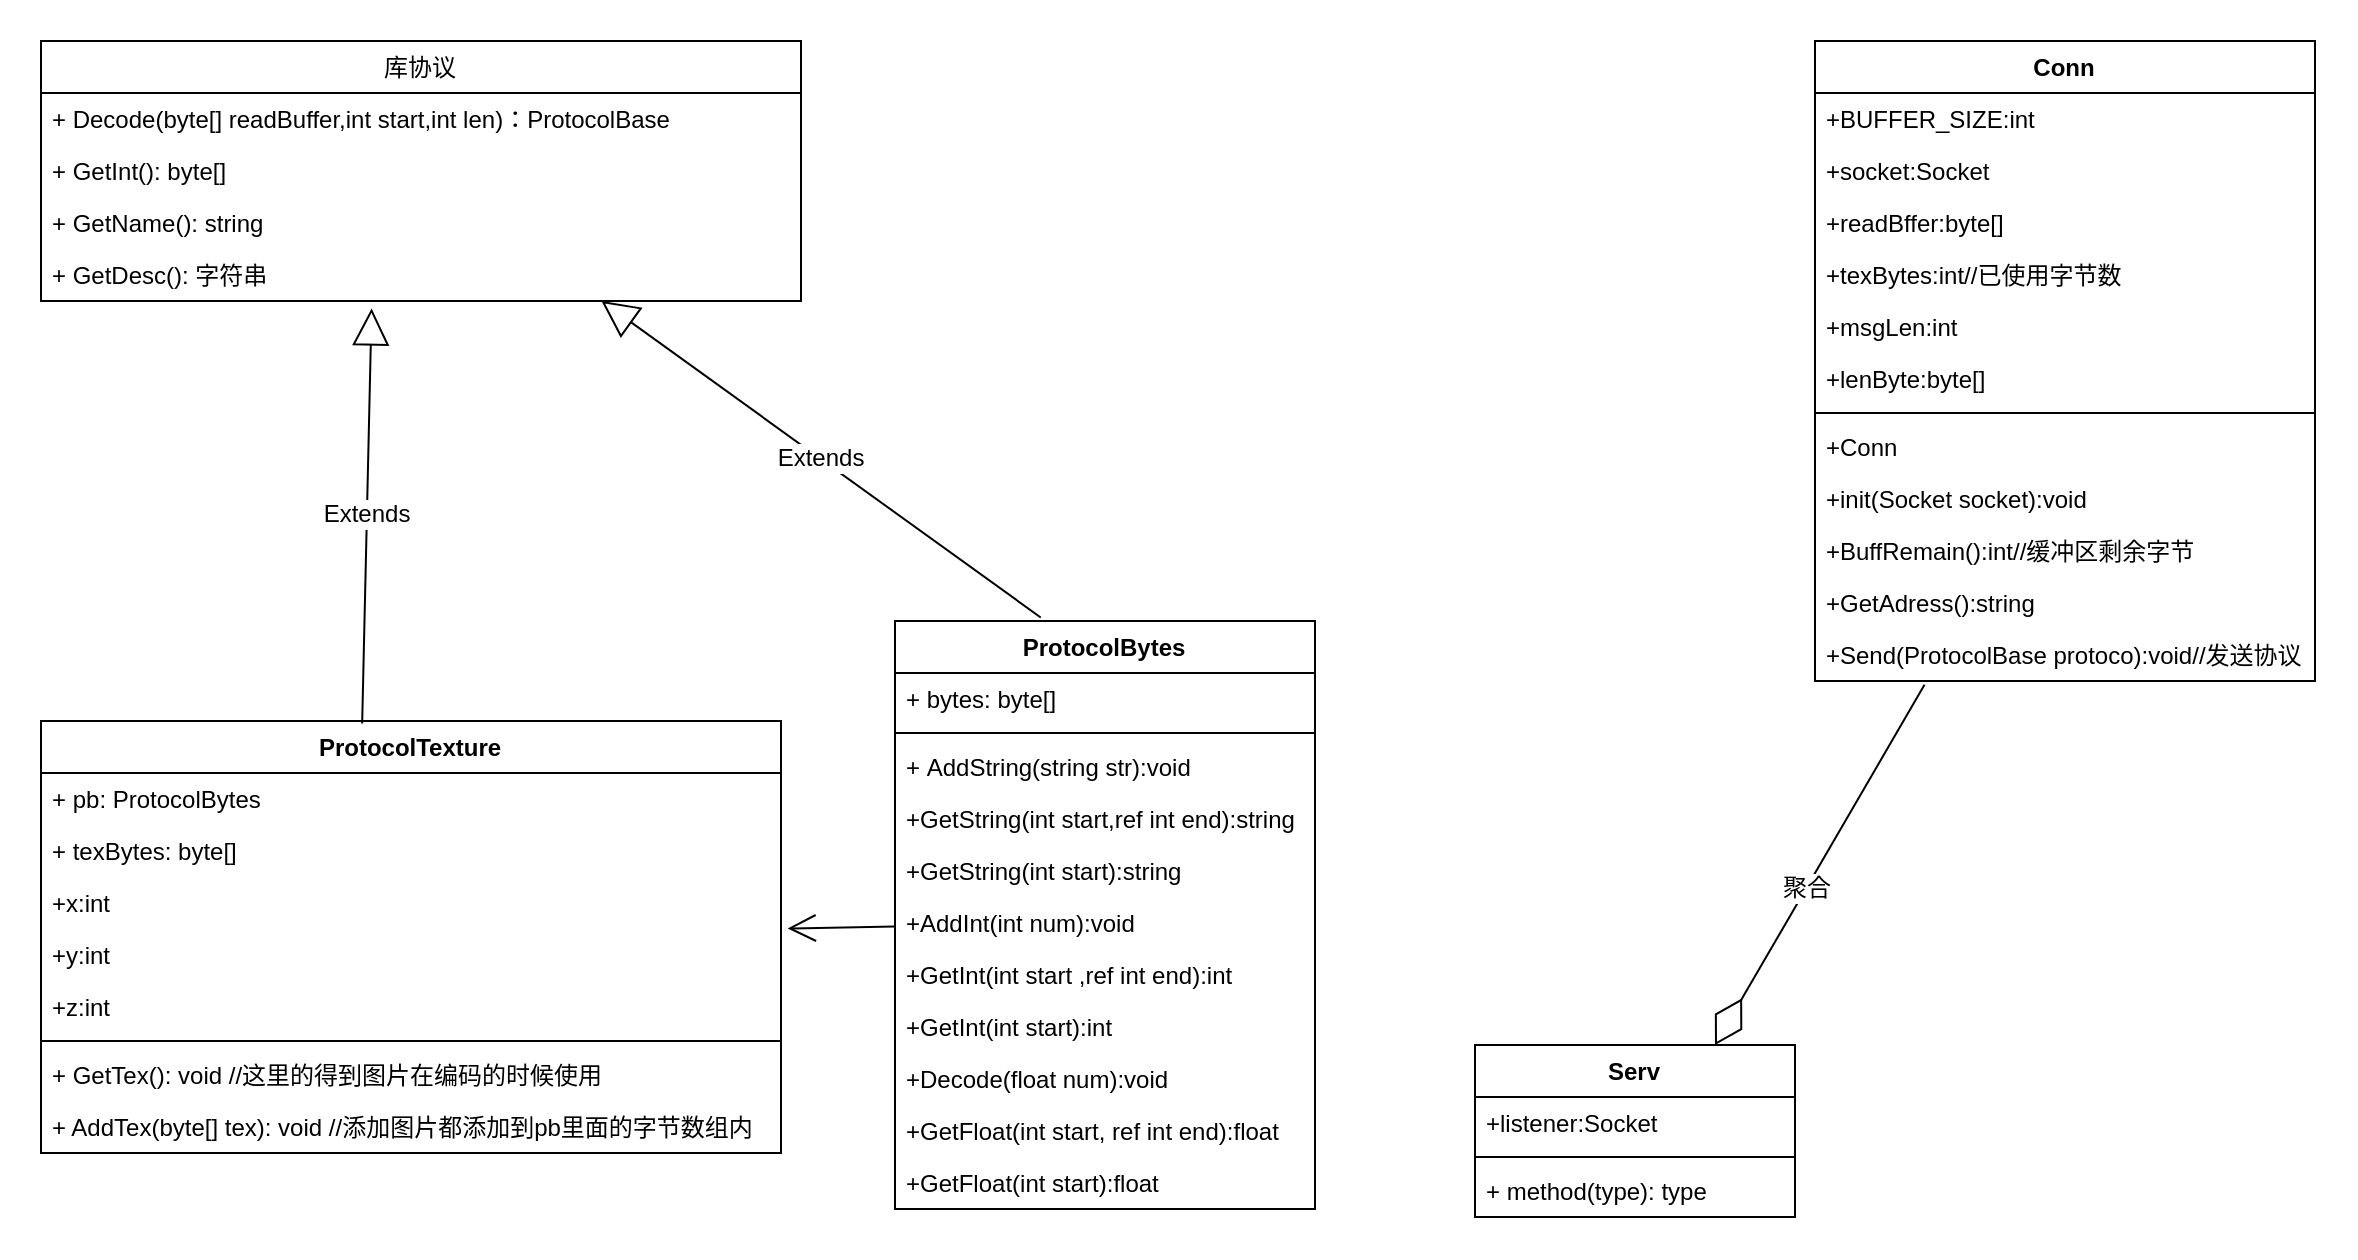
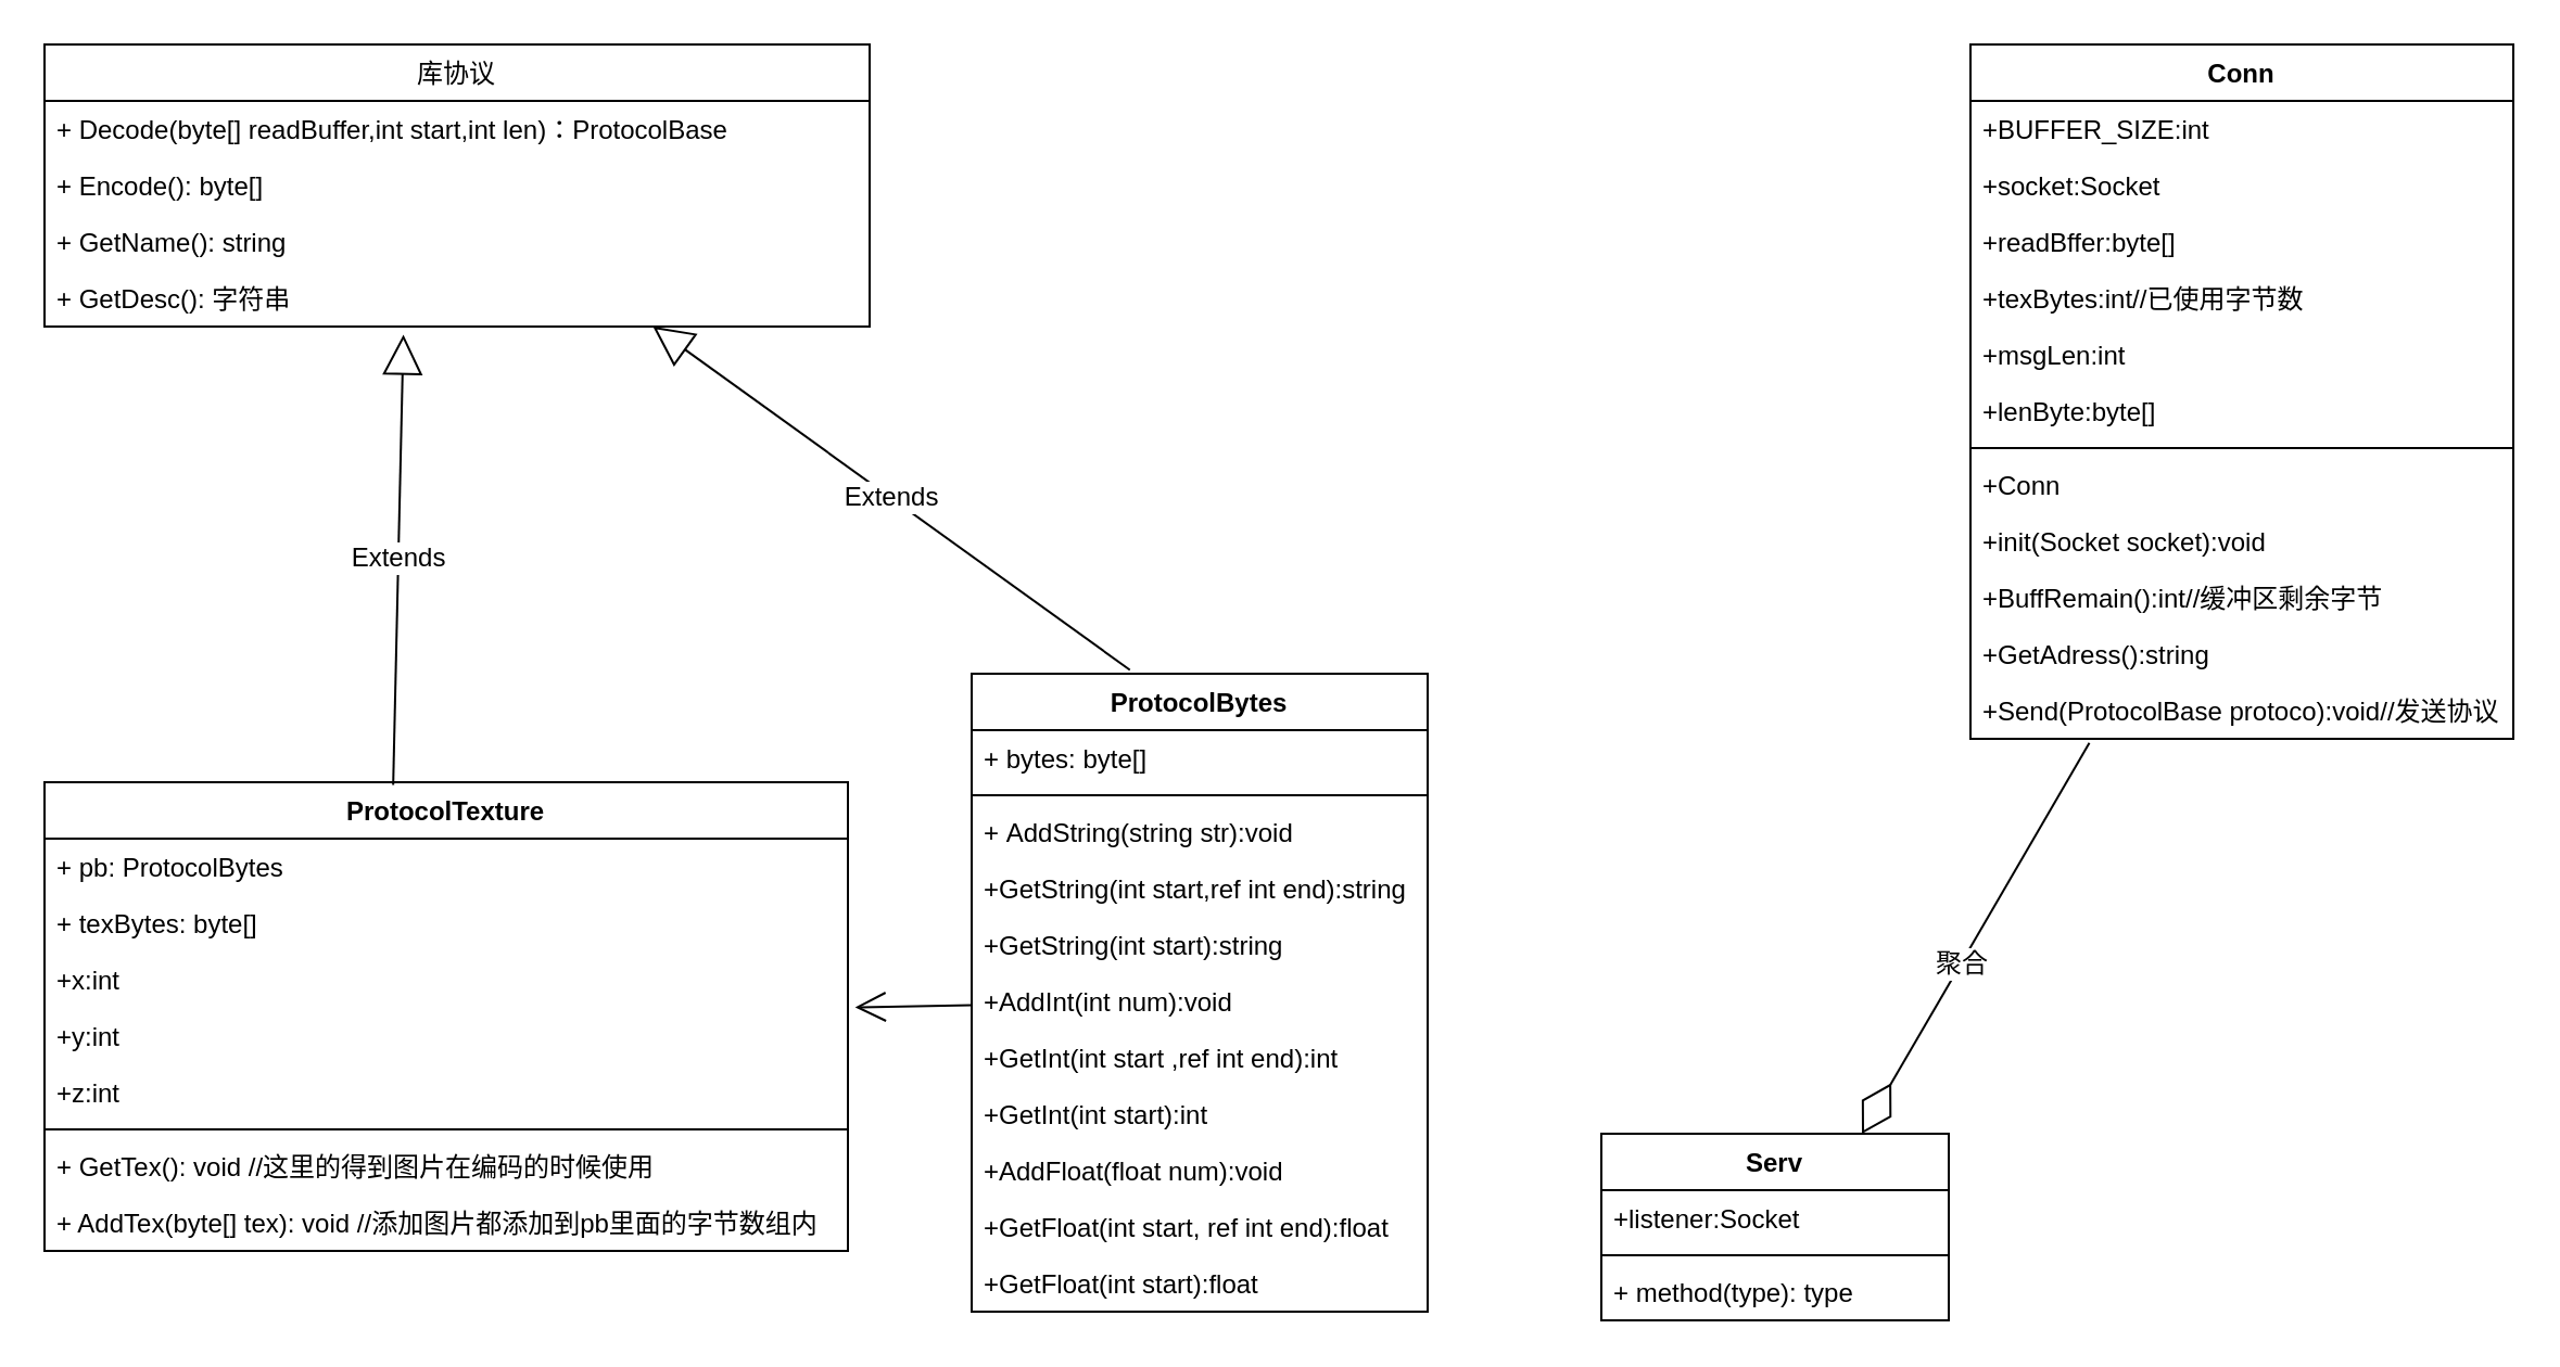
- <mxCell id="4" value="+ GetInt(): byte[]" style="text;strokeColor=none;fillColor=none;align=left;verticalAlign=top;spacingLeft=4;spacingRight=4;overflow=hidden;rotatable=0;points=[[0,0.5],[1,0.5]];portConstraint=eastwest;" vertex="1" parent="2"><mxGeometry y="52" width="380" height="26" as="geometry" /></mxCell>
+ <mxCell id="4" value="+ Encode(): byte[]" style="text;strokeColor=none;fillColor=none;align=left;verticalAlign=top;spacingLeft=4;spacingRight=4;overflow=hidden;rotatable=0;points=[[0,0.5],[1,0.5]];portConstraint=eastwest;" vertex="1" parent="2"><mxGeometry y="52" width="380" height="26" as="geometry" /></mxCell>
- <mxCell id="16" value="+Decode(float num):void" style="text;strokeColor=none;fillColor=none;align=left;verticalAlign=top;spacingLeft=4;spacingRight=4;overflow=hidden;rotatable=0;points=[[0,0.5],[1,0.5]];portConstraint=eastwest;labelBackgroundColor=default;fontFamily=Helvetica;fontSize=12;fontColor=default;" vertex="1" parent="7"><mxGeometry y="216" width="210" height="26" as="geometry" /></mxCell>
+ <mxCell id="16" value="+AddFloat(float num):void" style="text;strokeColor=none;fillColor=none;align=left;verticalAlign=top;spacingLeft=4;spacingRight=4;overflow=hidden;rotatable=0;points=[[0,0.5],[1,0.5]];portConstraint=eastwest;labelBackgroundColor=default;fontFamily=Helvetica;fontSize=12;fontColor=default;" vertex="1" parent="7"><mxGeometry y="216" width="210" height="26" as="geometry" /></mxCell>
